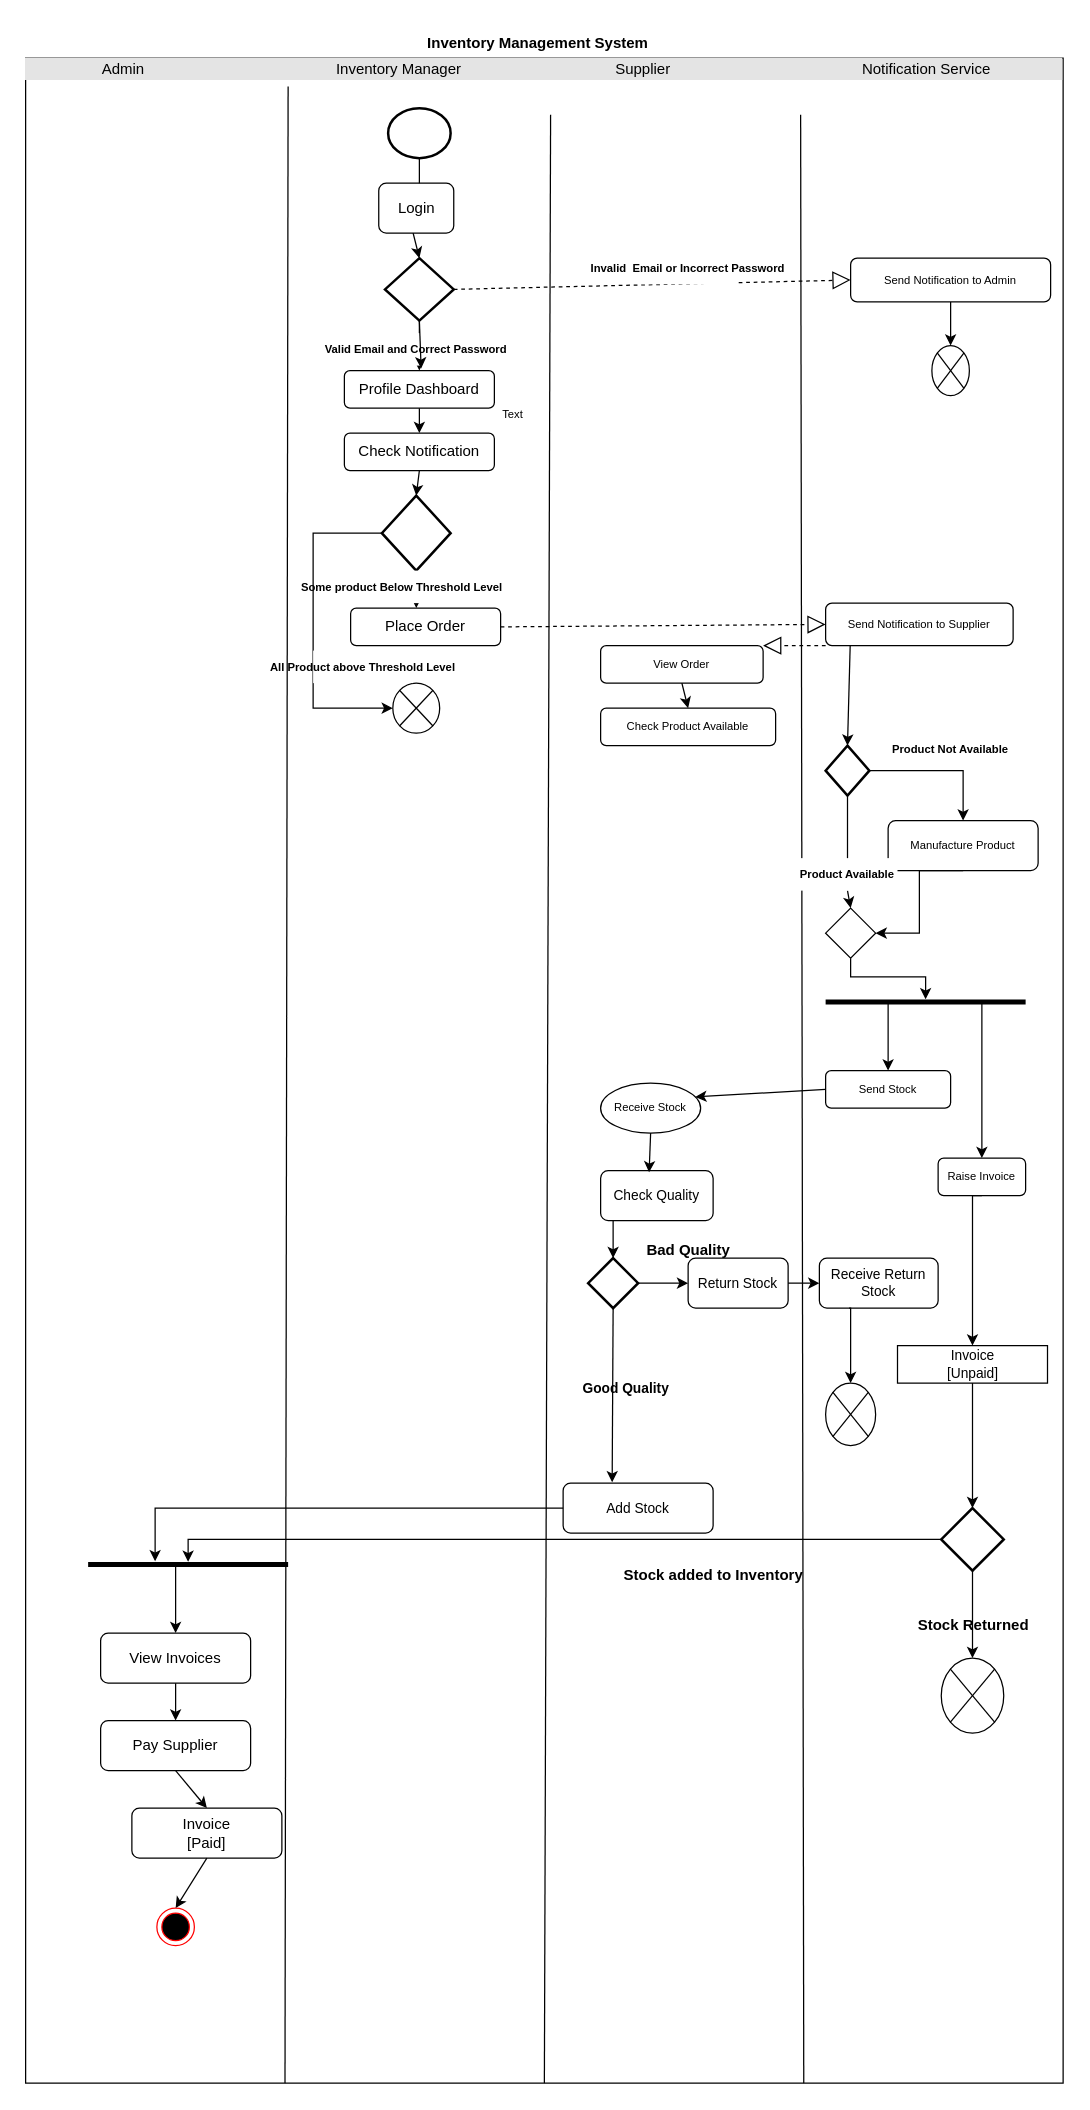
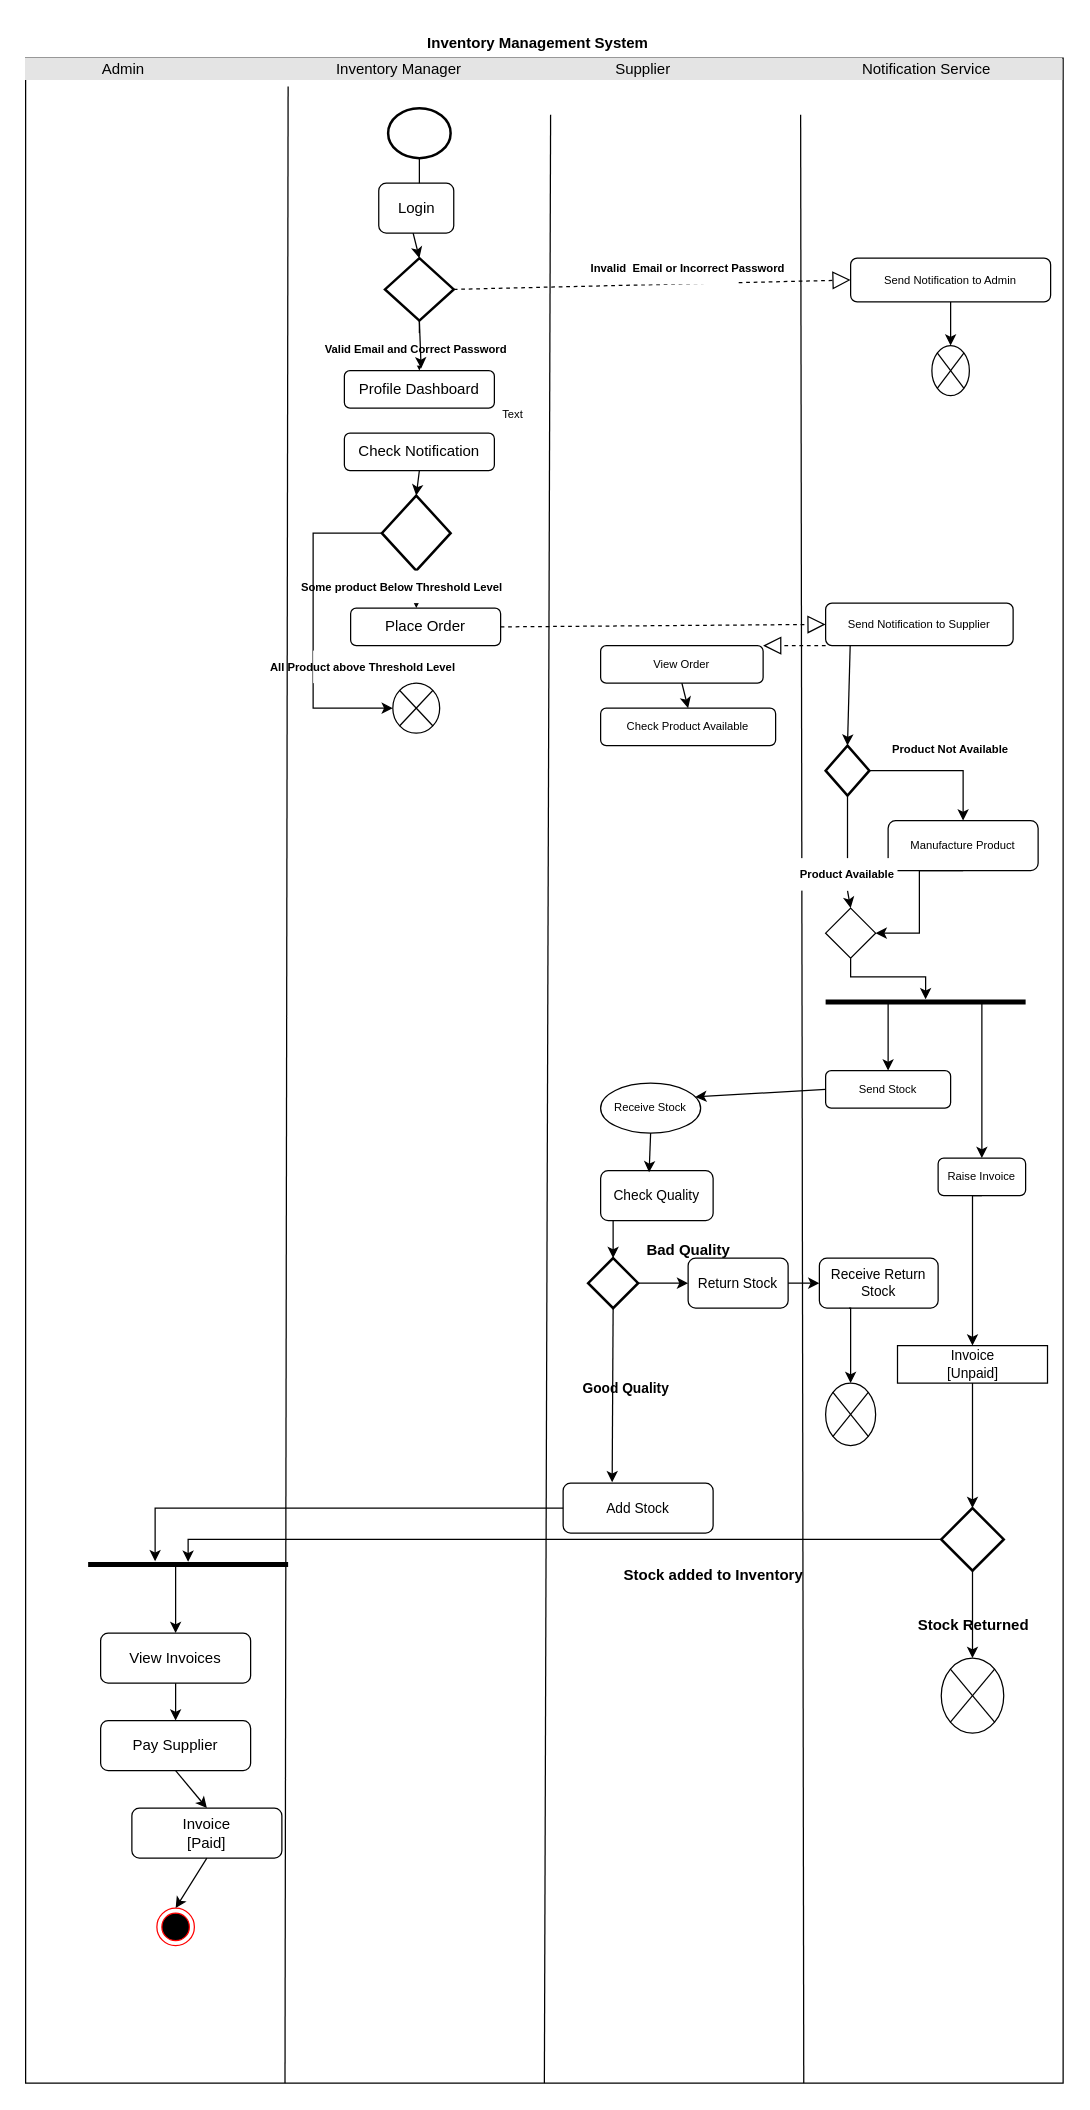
- <mxCell id="14" value="" style="endArrow=classic;html=1;rounded=0;exitX=0.5;exitY=1;exitDx=0;exitDy=0;" edge="1" parent="1" source="8" target="9"><mxGeometry width="50" height="50" relative="1" as="geometry"><mxPoint x="380" y="376" as="sourcePoint" /><mxPoint x="430" y="326" as="targetPoint" /></mxGeometry></mxCell>
